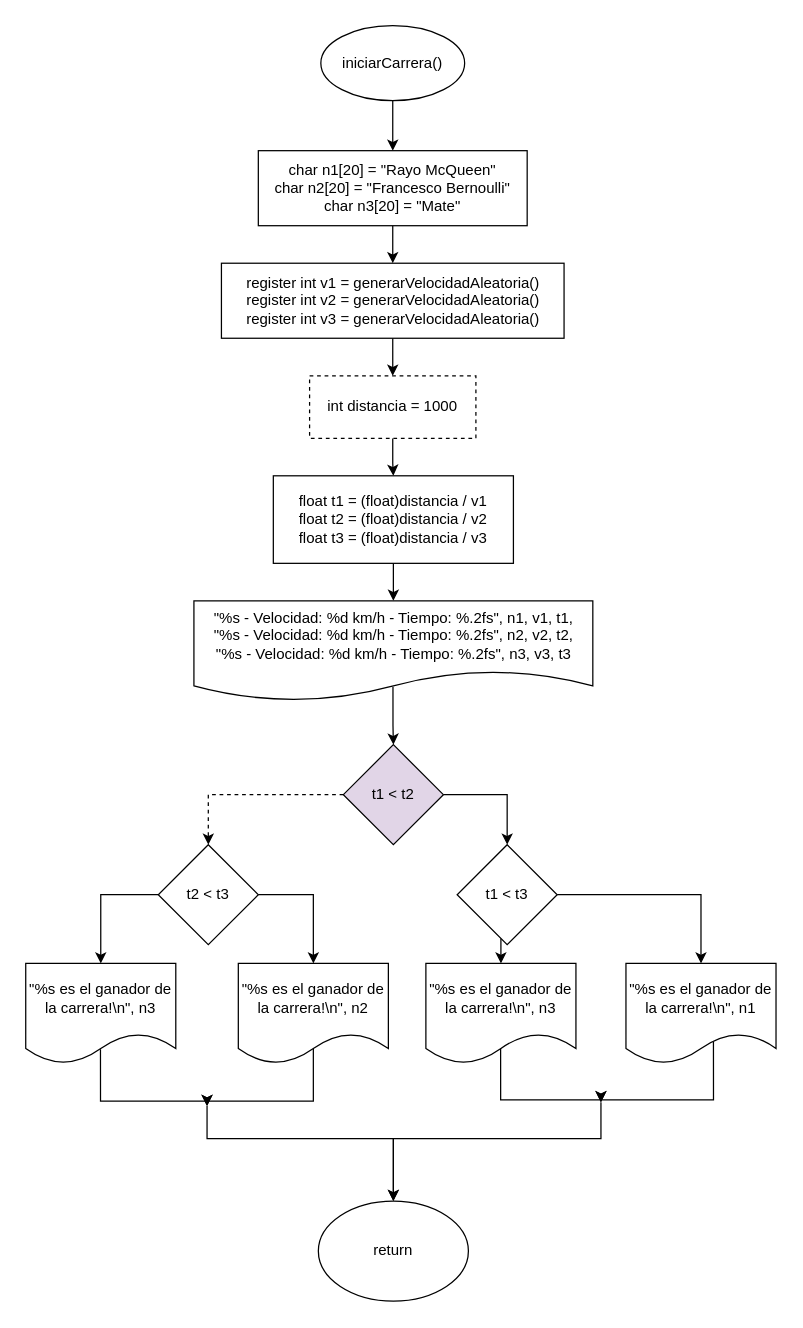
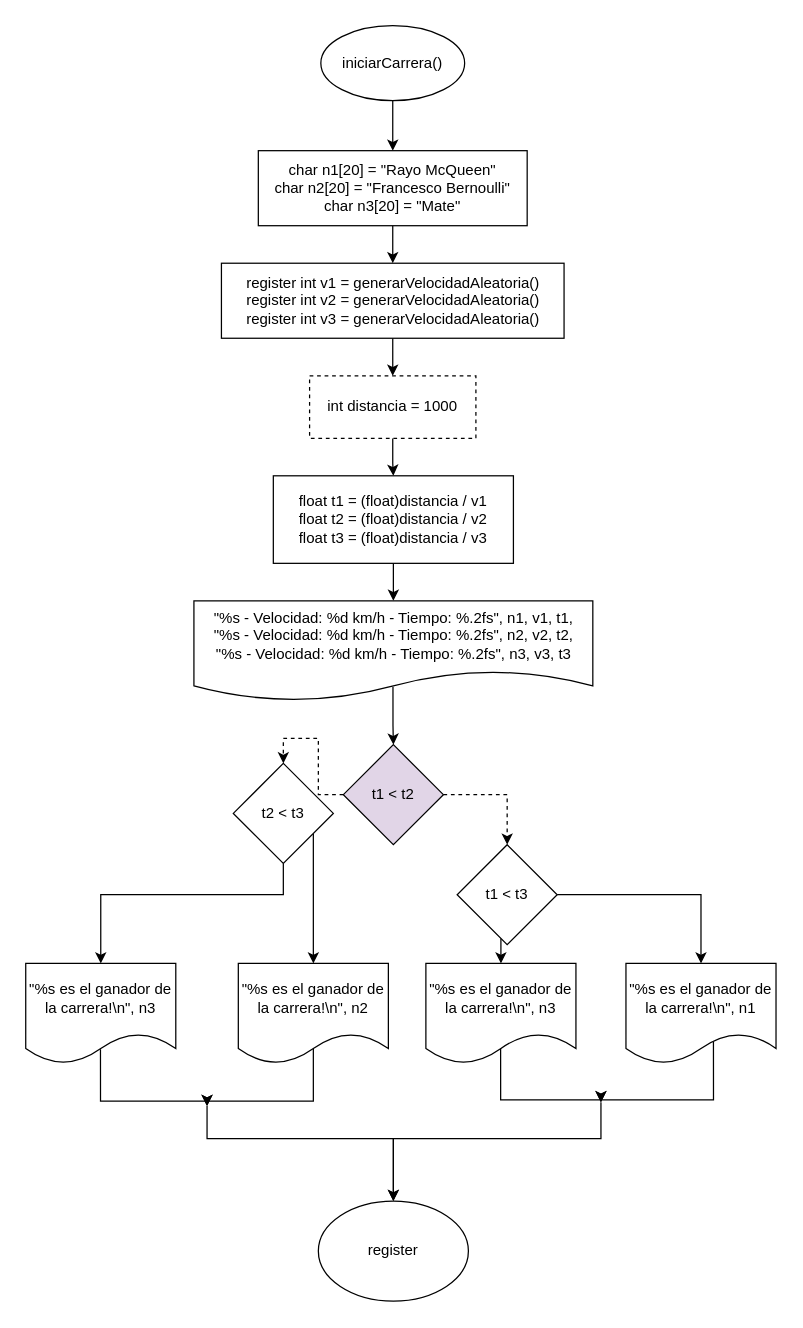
- <mxCell id="14" style="edgeStyle=orthogonalEdgeStyle;rounded=0;orthogonalLoop=1;jettySize=auto;html=1;entryX=0.5;entryY=0;entryDx=0;entryDy=0;" edge="1" parent="1" source="16" target="19"><mxGeometry relative="1" as="geometry" /></mxCell>
+ <mxCell id="14" style="edgeStyle=orthogonalEdgeStyle;rounded=0;orthogonalLoop=1;jettySize=auto;html=1;entryX=0.5;entryY=0;entryDx=0;entryDy=0;dashed=1;" edge="1" parent="1" source="16" target="19"><mxGeometry relative="1" as="geometry" /></mxCell>
- <mxCell id="25" value="t2 &amp;lt; t3" style="rhombus;whiteSpace=wrap;html=1;" vertex="1" parent="1"><mxGeometry x="126" y="675" width="80" height="80" as="geometry" /></mxCell>
+ <mxCell id="25" value="t2 &amp;lt; t3" style="rhombus;whiteSpace=wrap;html=1;" vertex="1" parent="1"><mxGeometry x="186" y="610" width="80" height="80" as="geometry" /></mxCell>
- <mxCell id="31" value="return" style="ellipse;whiteSpace=wrap;html=1;" vertex="1" parent="1"><mxGeometry x="254" y="960" width="120" height="80" as="geometry" /></mxCell>
+ <mxCell id="31" value="register" style="ellipse;whiteSpace=wrap;html=1;" vertex="1" parent="1"><mxGeometry x="254" y="960" width="120" height="80" as="geometry" /></mxCell>
